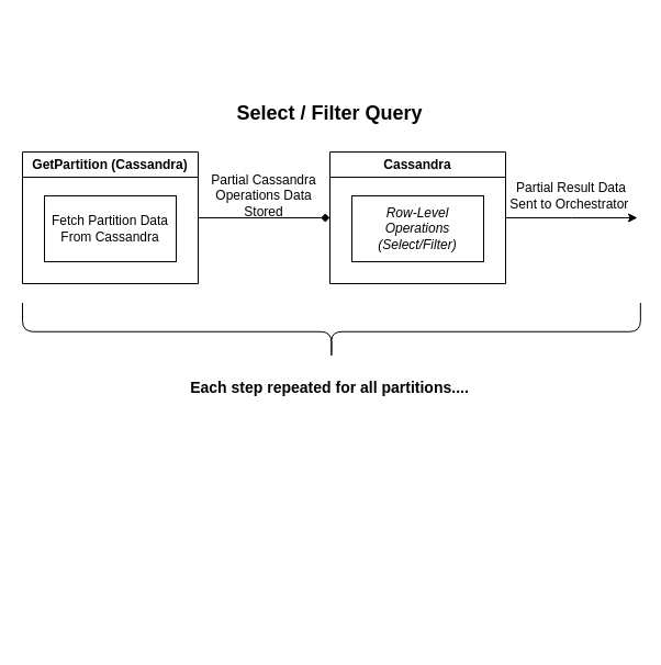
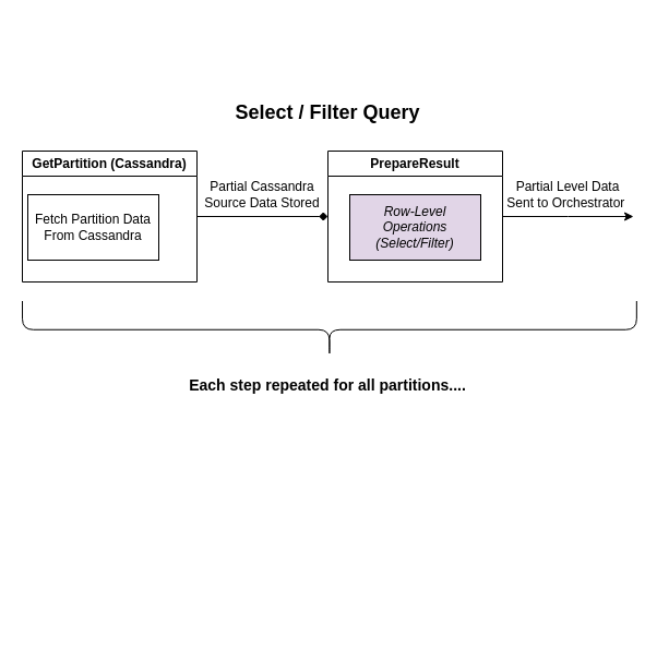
- <mxCell id="3" value="Cassandra" style="swimlane;whiteSpace=wrap;html=1;" parent="1" vertex="1"><mxGeometry x="300" y="138" width="160" height="120" as="geometry" /></mxCell>
+ <mxCell id="3" value="PrepareResult" style="swimlane;whiteSpace=wrap;html=1;" parent="1" vertex="1"><mxGeometry x="300" y="138" width="160" height="120" as="geometry" /></mxCell>
- <mxCell id="9" value="Partial Cassandra Operations Data Stored" style="text;html=1;strokeColor=none;fillColor=none;align=center;verticalAlign=middle;whiteSpace=wrap;rounded=0;" parent="1" vertex="1"><mxGeometry x="180" y="158" width="120" height="40" as="geometry" /></mxCell>
+ <mxCell id="9" value="Partial Cassandra Source Data Stored" style="text;html=1;strokeColor=none;fillColor=none;align=center;verticalAlign=middle;whiteSpace=wrap;rounded=0;" parent="1" vertex="1"><mxGeometry x="180" y="158" width="120" height="40" as="geometry" /></mxCell>
- <mxCell id="10" value="Partial Result Data Sent to Orchestrator&amp;nbsp;" style="text;html=1;strokeColor=none;fillColor=none;align=center;verticalAlign=middle;whiteSpace=wrap;rounded=0;" parent="1" vertex="1"><mxGeometry x="460" y="158" width="120" height="40" as="geometry" /></mxCell>
+ <mxCell id="10" value="Partial Level Data Sent to Orchestrator&amp;nbsp;" style="text;html=1;strokeColor=none;fillColor=none;align=center;verticalAlign=middle;whiteSpace=wrap;rounded=0;" parent="1" vertex="1"><mxGeometry x="460" y="158" width="120" height="40" as="geometry" /></mxCell>
- <mxCell id="7" value="Fetch Partition Data From Cassandra" style="rounded=0;whiteSpace=wrap;html=1;" parent="6" vertex="1"><mxGeometry x="20" y="40" width="120" height="60" as="geometry" /></mxCell>
+ <mxCell id="7" value="Fetch Partition Data From Cassandra" style="rounded=0;whiteSpace=wrap;html=1;" parent="6" vertex="1"><mxGeometry x="5" y="40" width="120" height="60" as="geometry" /></mxCell>
- <mxCell id="4" value="&lt;i&gt;Row-Level Operations (Select/Filter)&lt;/i&gt;" style="rounded=0;whiteSpace=wrap;html=1;" parent="3" vertex="1"><mxGeometry x="20" y="40" width="120" height="60" as="geometry" /></mxCell>
+ <mxCell id="4" value="&lt;i&gt;Row-Level Operations (Select/Filter)&lt;/i&gt;" style="rounded=0;whiteSpace=wrap;html=1;fillColor=#e1d5e7;" parent="3" vertex="1"><mxGeometry x="20" y="40" width="120" height="60" as="geometry" /></mxCell>
